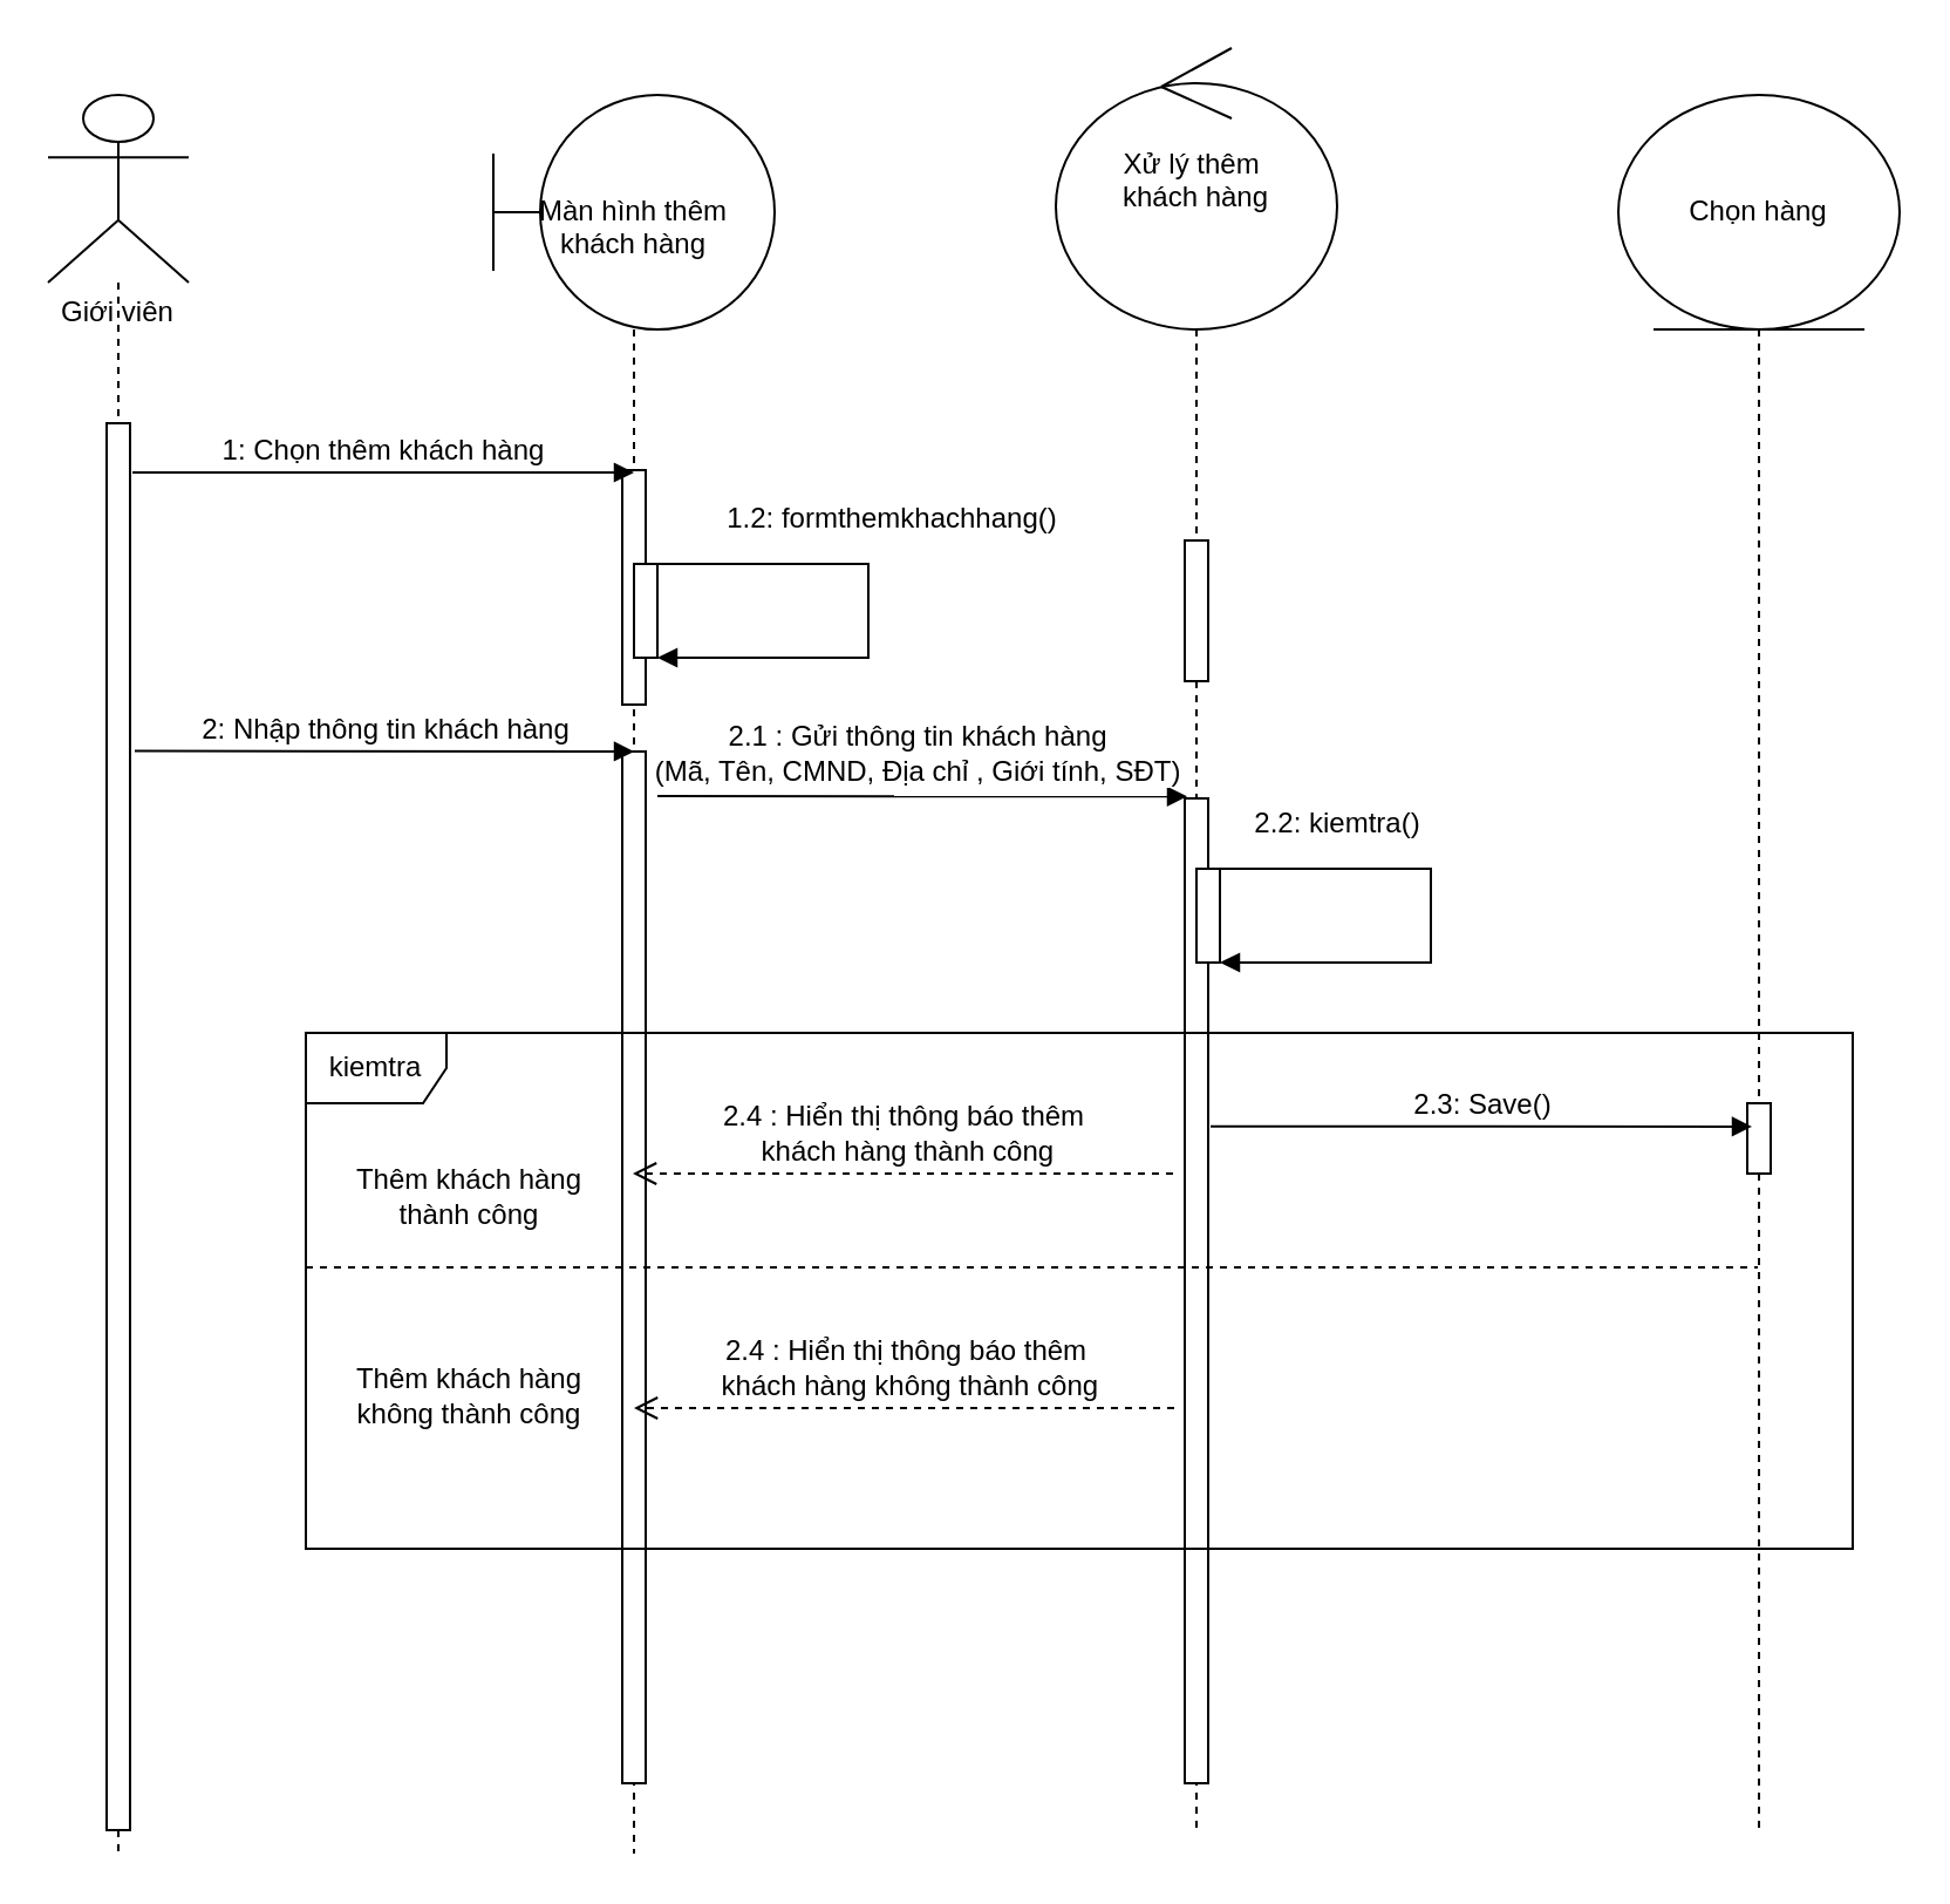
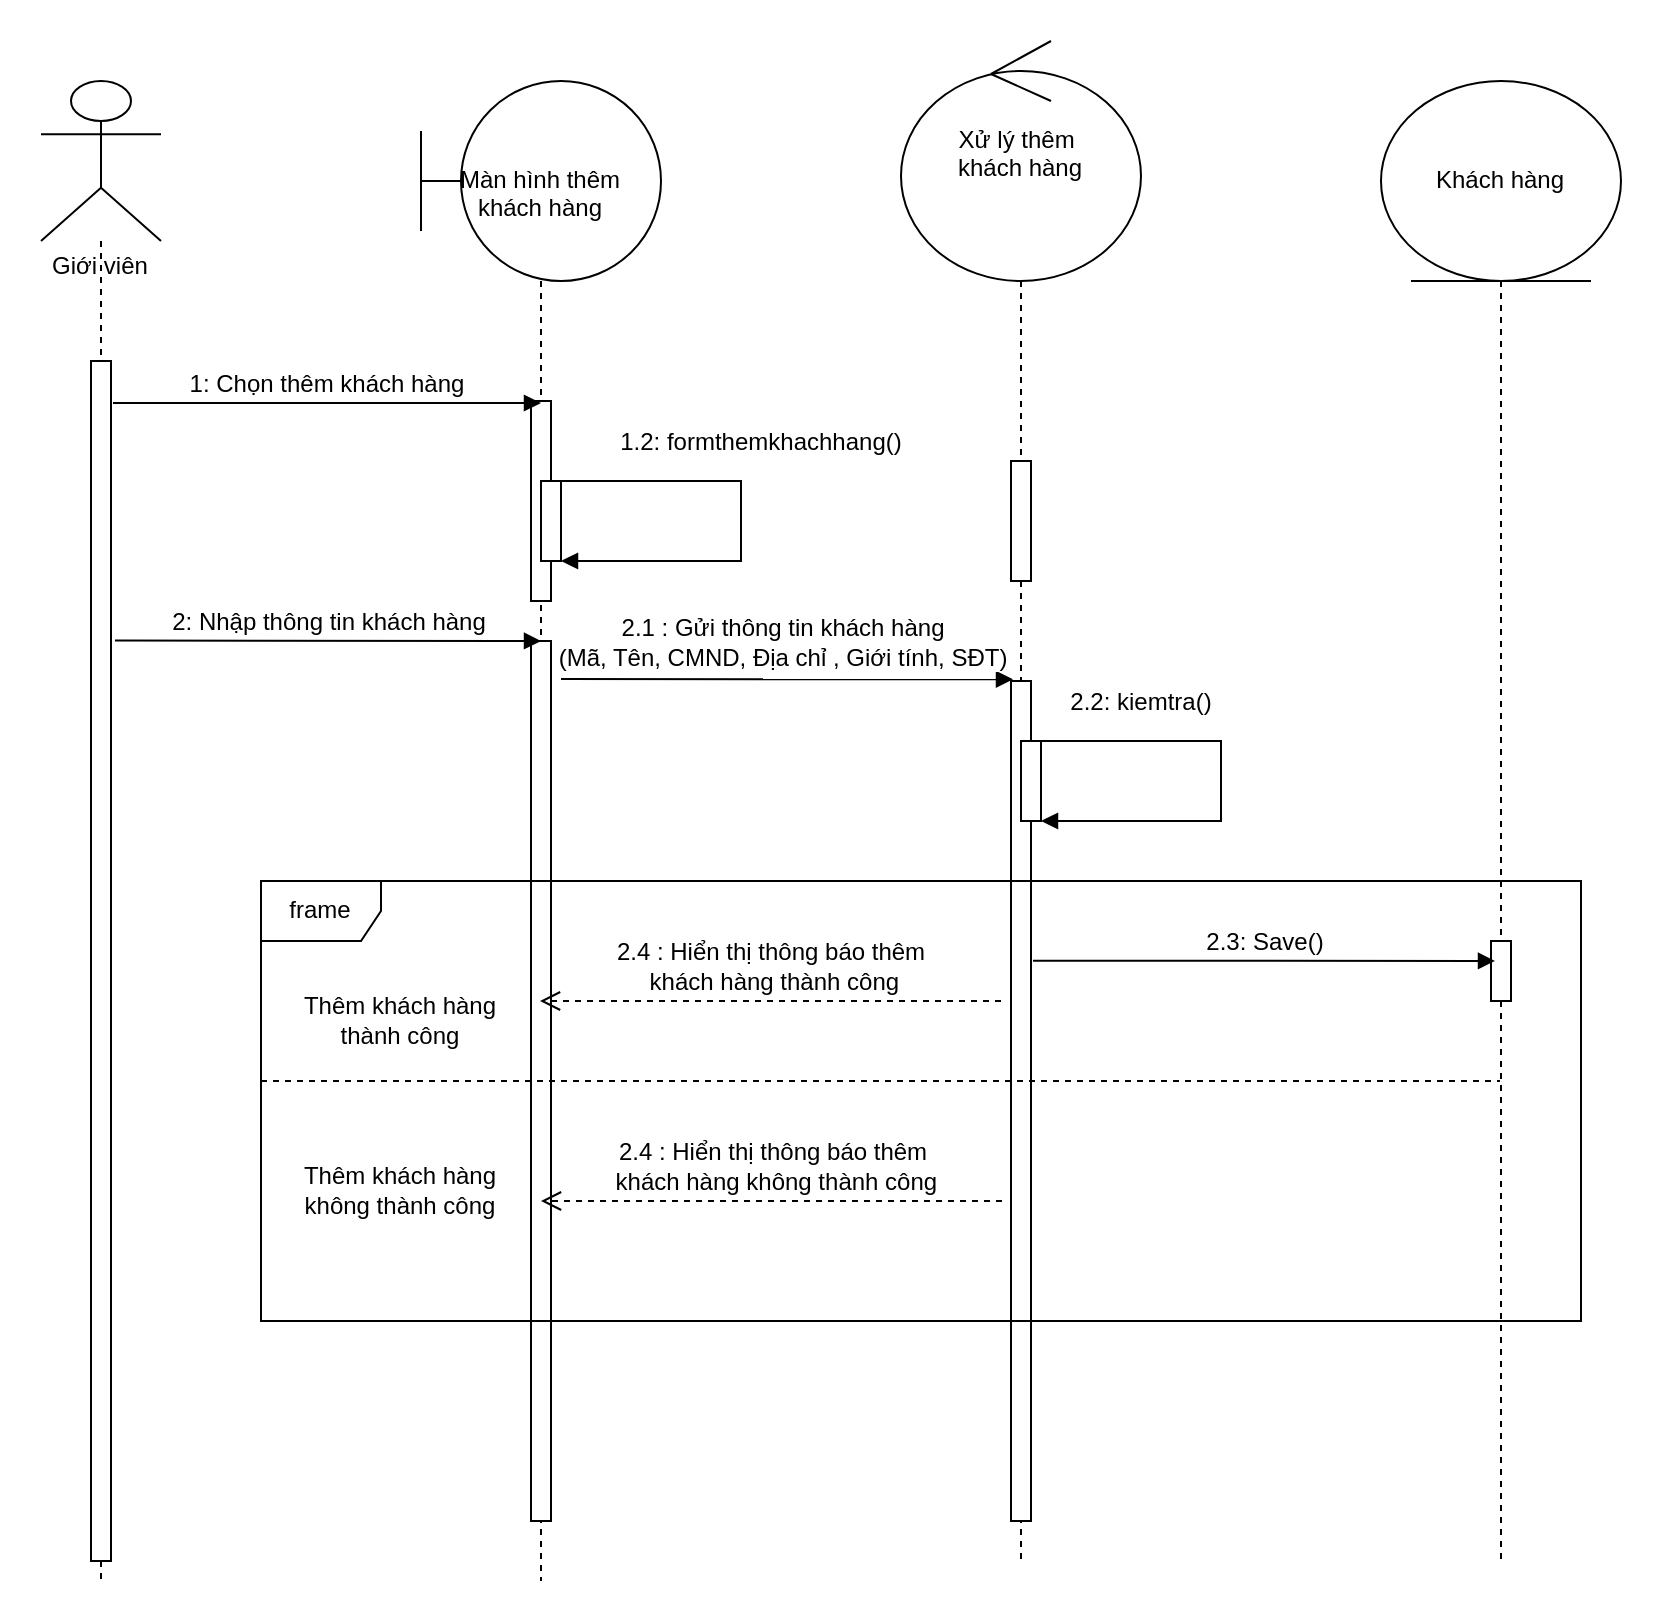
- <mxCell id="10" value="Chọn hàng" style="shape=umlLifeline;participant=umlEntity;perimeter=lifelinePerimeter;whiteSpace=wrap;html=1;container=1;collapsible=0;recursiveResize=0;verticalAlign=top;spacingTop=36;outlineConnect=0;size=100;" parent="1" vertex="1"><mxGeometry x="690" y="40" width="120" height="740" as="geometry" /></mxCell>
+ <mxCell id="10" value="Khách hàng" style="shape=umlLifeline;participant=umlEntity;perimeter=lifelinePerimeter;whiteSpace=wrap;html=1;container=1;collapsible=0;recursiveResize=0;verticalAlign=top;spacingTop=36;outlineConnect=0;size=100;" parent="1" vertex="1"><mxGeometry x="690" y="40" width="120" height="740" as="geometry" /></mxCell>
- <mxCell id="23" value="kiemtra" style="shape=umlFrame;whiteSpace=wrap;html=1;fontSize=12;" parent="1" vertex="1"><mxGeometry x="130" y="440" width="660" height="220" as="geometry" /></mxCell>
+ <mxCell id="23" value="frame" style="shape=umlFrame;whiteSpace=wrap;html=1;fontSize=12;" parent="1" vertex="1"><mxGeometry x="130" y="440" width="660" height="220" as="geometry" /></mxCell>
